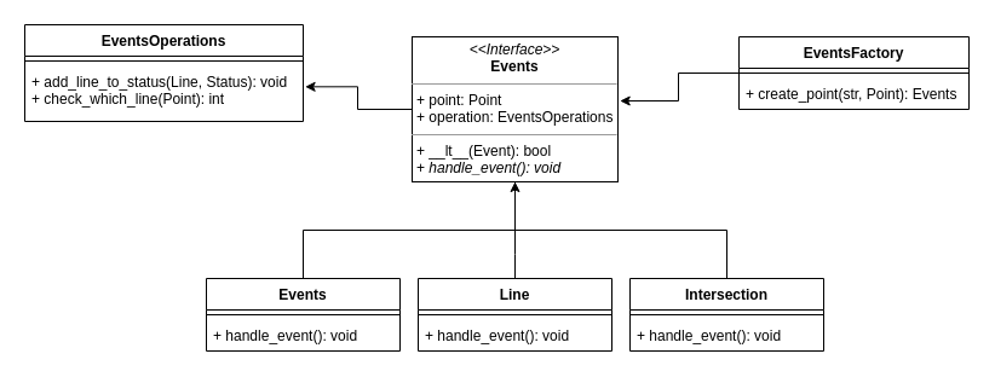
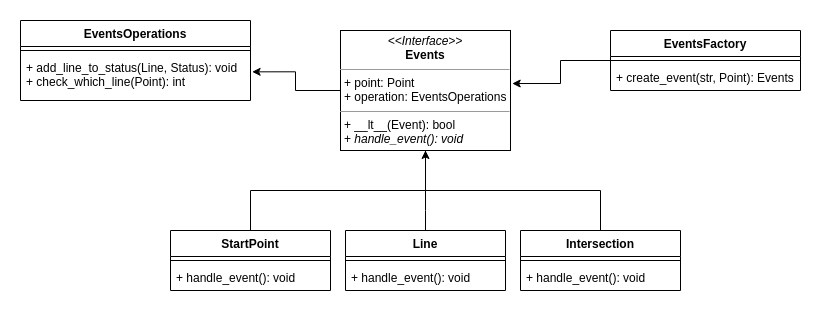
- <mxCell id="19" value="+ create_point(str, Point): Events" style="text;strokeColor=none;fillColor=none;align=left;verticalAlign=top;spacingLeft=4;spacingRight=4;overflow=hidden;rotatable=0;points=[[0,0.5],[1,0.5]];portConstraint=eastwest;fontStyle=0" vertex="1" parent="17"><mxGeometry y="34" width="190" height="26" as="geometry" /></mxCell>
+ <mxCell id="19" value="+ create_event(str, Point): Events" style="text;strokeColor=none;fillColor=none;align=left;verticalAlign=top;spacingLeft=4;spacingRight=4;overflow=hidden;rotatable=0;points=[[0,0.5],[1,0.5]];portConstraint=eastwest;fontStyle=0" vertex="1" parent="17"><mxGeometry y="34" width="190" height="26" as="geometry" /></mxCell>
- <mxCell id="10" value="Events" style="swimlane;fontStyle=1;align=center;verticalAlign=top;childLayout=stackLayout;horizontal=1;startSize=26;horizontalStack=0;resizeParent=1;resizeParentMax=0;resizeLast=0;collapsible=1;marginBottom=0;" vertex="1" parent="1"><mxGeometry x="170" y="230" width="160" height="60" as="geometry" /></mxCell>
+ <mxCell id="10" value="StartPoint" style="swimlane;fontStyle=1;align=center;verticalAlign=top;childLayout=stackLayout;horizontal=1;startSize=26;horizontalStack=0;resizeParent=1;resizeParentMax=0;resizeLast=0;collapsible=1;marginBottom=0;" vertex="1" parent="1"><mxGeometry x="170" y="230" width="160" height="60" as="geometry" /></mxCell>
